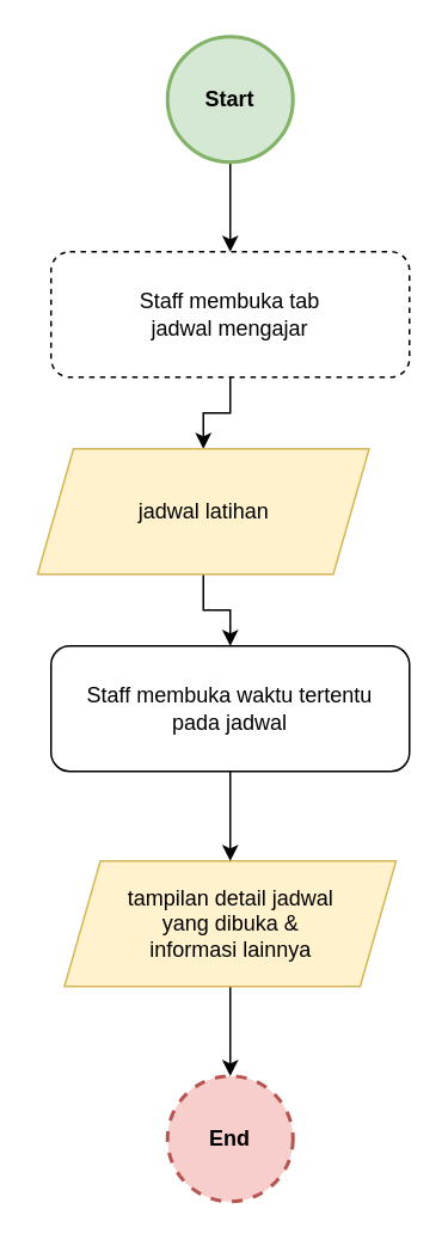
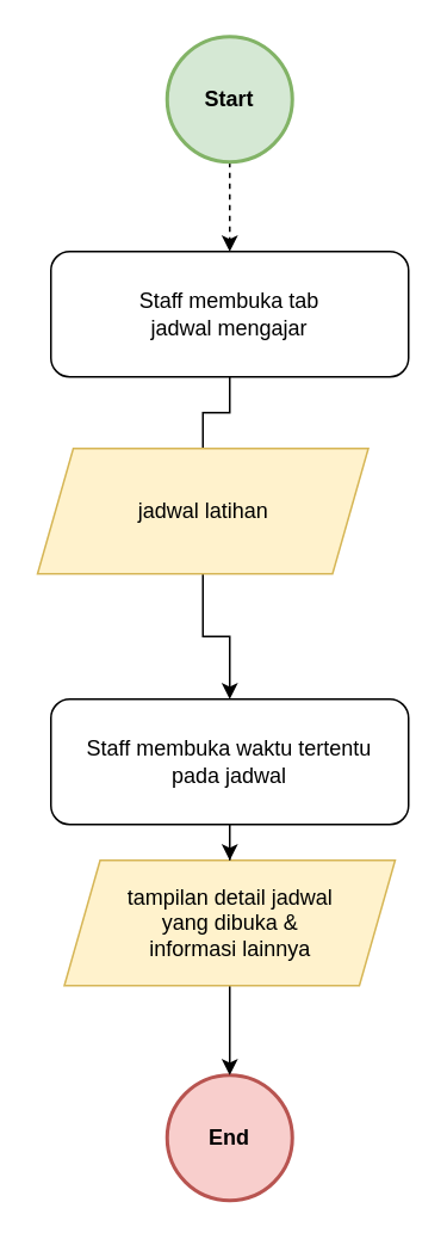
- <mxCell id="3" style="edgeStyle=orthogonalEdgeStyle;rounded=0;orthogonalLoop=1;jettySize=auto;html=1;entryX=0.5;entryY=0;entryDx=0;entryDy=0;fontColor=#FFFFFF;" parent="1" source="4" target="6" edge="1"><mxGeometry relative="1" as="geometry" /></mxCell>
+ <mxCell id="3" style="edgeStyle=orthogonalEdgeStyle;rounded=0;orthogonalLoop=1;jettySize=auto;html=1;entryX=0.5;entryY=0;entryDx=0;entryDy=0;fontColor=#FFFFFF;dashed=1;" parent="1" source="4" target="6" edge="1"><mxGeometry relative="1" as="geometry" /></mxCell>
- <mxCell id="6" value="Staff membuka tab&lt;br&gt;jadwal mengajar" style="rounded=1;whiteSpace=wrap;html=1;fontSize=12;glass=0;strokeWidth=1;shadow=0;dashed=1;" parent="1" vertex="1"><mxGeometry x="28" y="140" width="200" height="70" as="geometry" /></mxCell>
+ <mxCell id="6" value="Staff membuka tab&lt;br&gt;jadwal mengajar" style="rounded=1;whiteSpace=wrap;html=1;fontSize=12;glass=0;strokeWidth=1;shadow=0;" parent="1" vertex="1"><mxGeometry x="28" y="140" width="200" height="70" as="geometry" /></mxCell>
- <mxCell id="5" value="" style="edgeStyle=orthogonalEdgeStyle;rounded=0;orthogonalLoop=1;jettySize=auto;html=1;" edge="1" parent="1" source="6" target="12"><mxGeometry relative="1" as="geometry" /></mxCell>
+ <mxCell id="5" value="" style="edgeStyle=orthogonalEdgeStyle;rounded=0;orthogonalLoop=1;jettySize=auto;html=1;endArrow=none;" edge="1" parent="1" source="6" target="12"><mxGeometry relative="1" as="geometry" /></mxCell>
- <mxCell id="10" value="Staff membuka waktu tertentu&lt;br&gt;pada jadwal" style="rounded=1;whiteSpace=wrap;html=1;fontSize=12;glass=0;strokeWidth=1;shadow=0;" parent="1" vertex="1"><mxGeometry x="28" y="360" width="200" height="70" as="geometry" /></mxCell>
+ <mxCell id="10" value="Staff membuka waktu tertentu&lt;br&gt;pada jadwal" style="rounded=1;whiteSpace=wrap;html=1;fontSize=12;glass=0;strokeWidth=1;shadow=0;" parent="1" vertex="1"><mxGeometry x="28" y="390" width="200" height="70" as="geometry" /></mxCell>
- <mxCell id="2" value="End" style="ellipse;whiteSpace=wrap;html=1;aspect=fixed;fillColor=#f8cecc;strokeColor=#b85450;fontStyle=1;strokeWidth=2;dashed=1;" parent="1" vertex="1"><mxGeometry x="93" y="600" width="70" height="70" as="geometry" /></mxCell>
+ <mxCell id="2" value="End" style="ellipse;whiteSpace=wrap;html=1;aspect=fixed;fillColor=#f8cecc;strokeColor=#b85450;fontStyle=1;strokeWidth=2;" parent="1" vertex="1"><mxGeometry x="93" y="600" width="70" height="70" as="geometry" /></mxCell>
